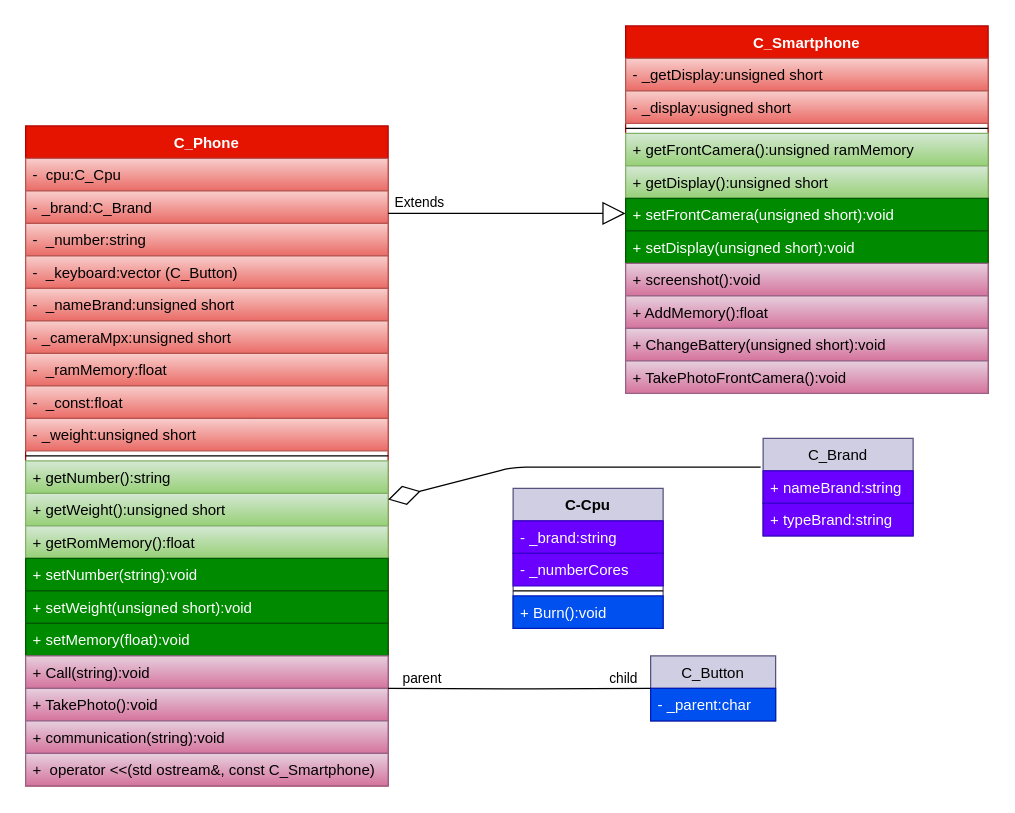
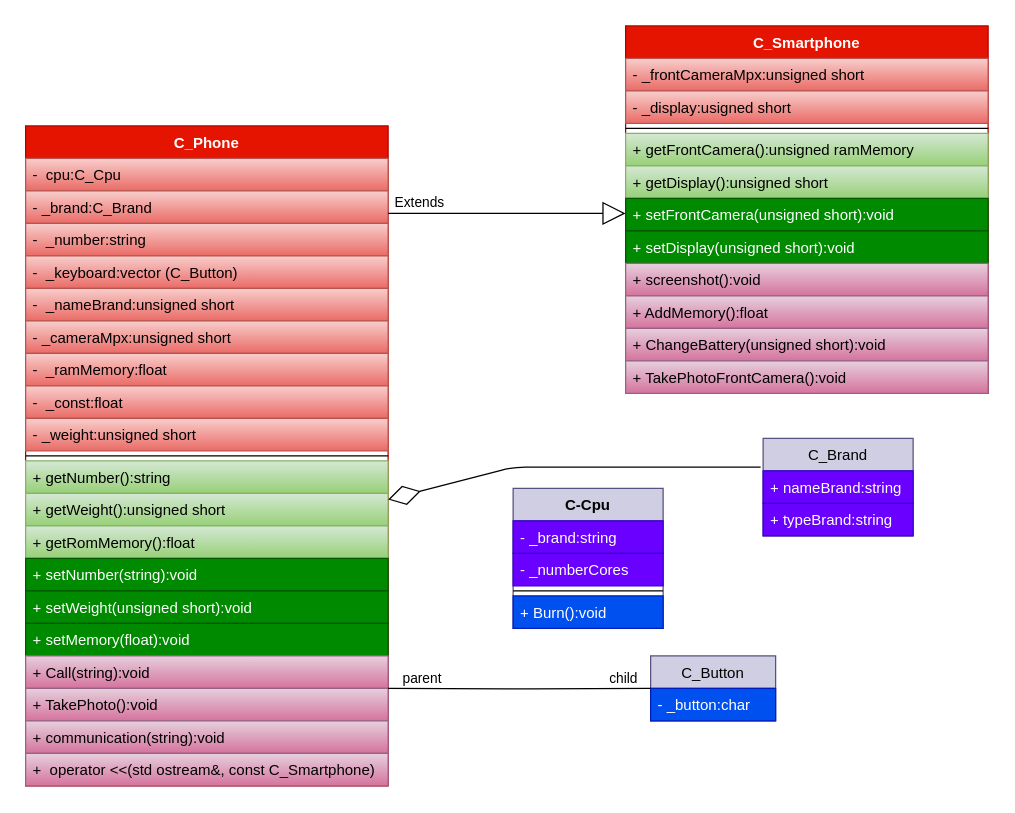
- <mxCell id="3" value="- _getDisplay:unsigned short" style="text;strokeColor=#b85450;fillColor=#f8cecc;align=left;verticalAlign=top;spacingLeft=4;spacingRight=4;overflow=hidden;rotatable=0;points=[[0,0.5],[1,0.5]];portConstraint=eastwest;gradientColor=#ea6b66;" vertex="1" parent="2"><mxGeometry y="26" width="290" height="26" as="geometry" /></mxCell>
+ <mxCell id="3" value="- _frontCameraMpx:unsigned short" style="text;strokeColor=#b85450;fillColor=#f8cecc;align=left;verticalAlign=top;spacingLeft=4;spacingRight=4;overflow=hidden;rotatable=0;points=[[0,0.5],[1,0.5]];portConstraint=eastwest;gradientColor=#ea6b66;" vertex="1" parent="2"><mxGeometry y="26" width="290" height="26" as="geometry" /></mxCell>
- <mxCell id="37" value="- _parent:char" style="text;strokeColor=#001DBC;fillColor=#0050ef;align=left;verticalAlign=top;spacingLeft=4;spacingRight=4;overflow=hidden;rotatable=0;points=[[0,0.5],[1,0.5]];portConstraint=eastwest;fontColor=#ffffff;" vertex="1" parent="36"><mxGeometry y="26" width="100" height="26" as="geometry" /></mxCell>
+ <mxCell id="37" value="- _button:char" style="text;strokeColor=#001DBC;fillColor=#0050ef;align=left;verticalAlign=top;spacingLeft=4;spacingRight=4;overflow=hidden;rotatable=0;points=[[0,0.5],[1,0.5]];portConstraint=eastwest;fontColor=#ffffff;" vertex="1" parent="36"><mxGeometry y="26" width="100" height="26" as="geometry" /></mxCell>
